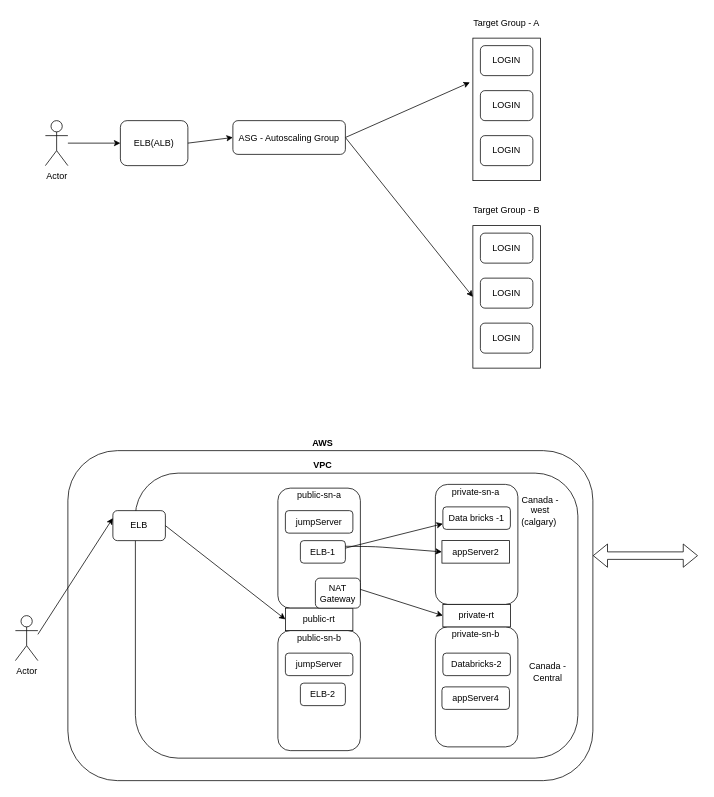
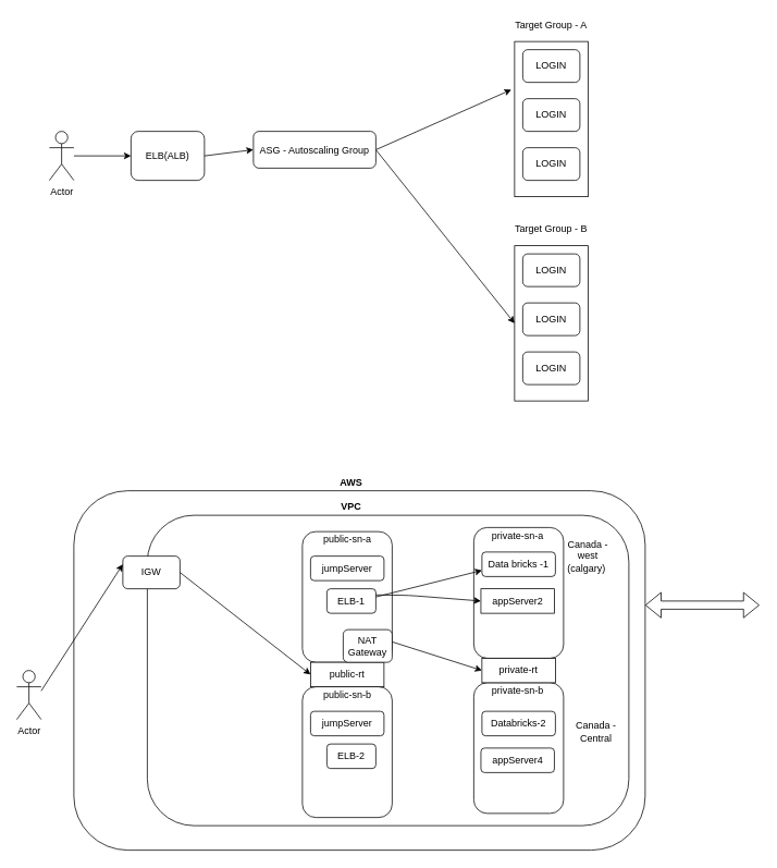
- <mxCell id="43" value="ELB" style="rounded=1;whiteSpace=wrap;html=1;" parent="1" vertex="1"><mxGeometry x="150" y="680" width="70" height="40" as="geometry" /></mxCell>
+ <mxCell id="43" value="IGW" style="rounded=1;whiteSpace=wrap;html=1;" parent="1" vertex="1"><mxGeometry x="150" y="680" width="70" height="40" as="geometry" /></mxCell>
